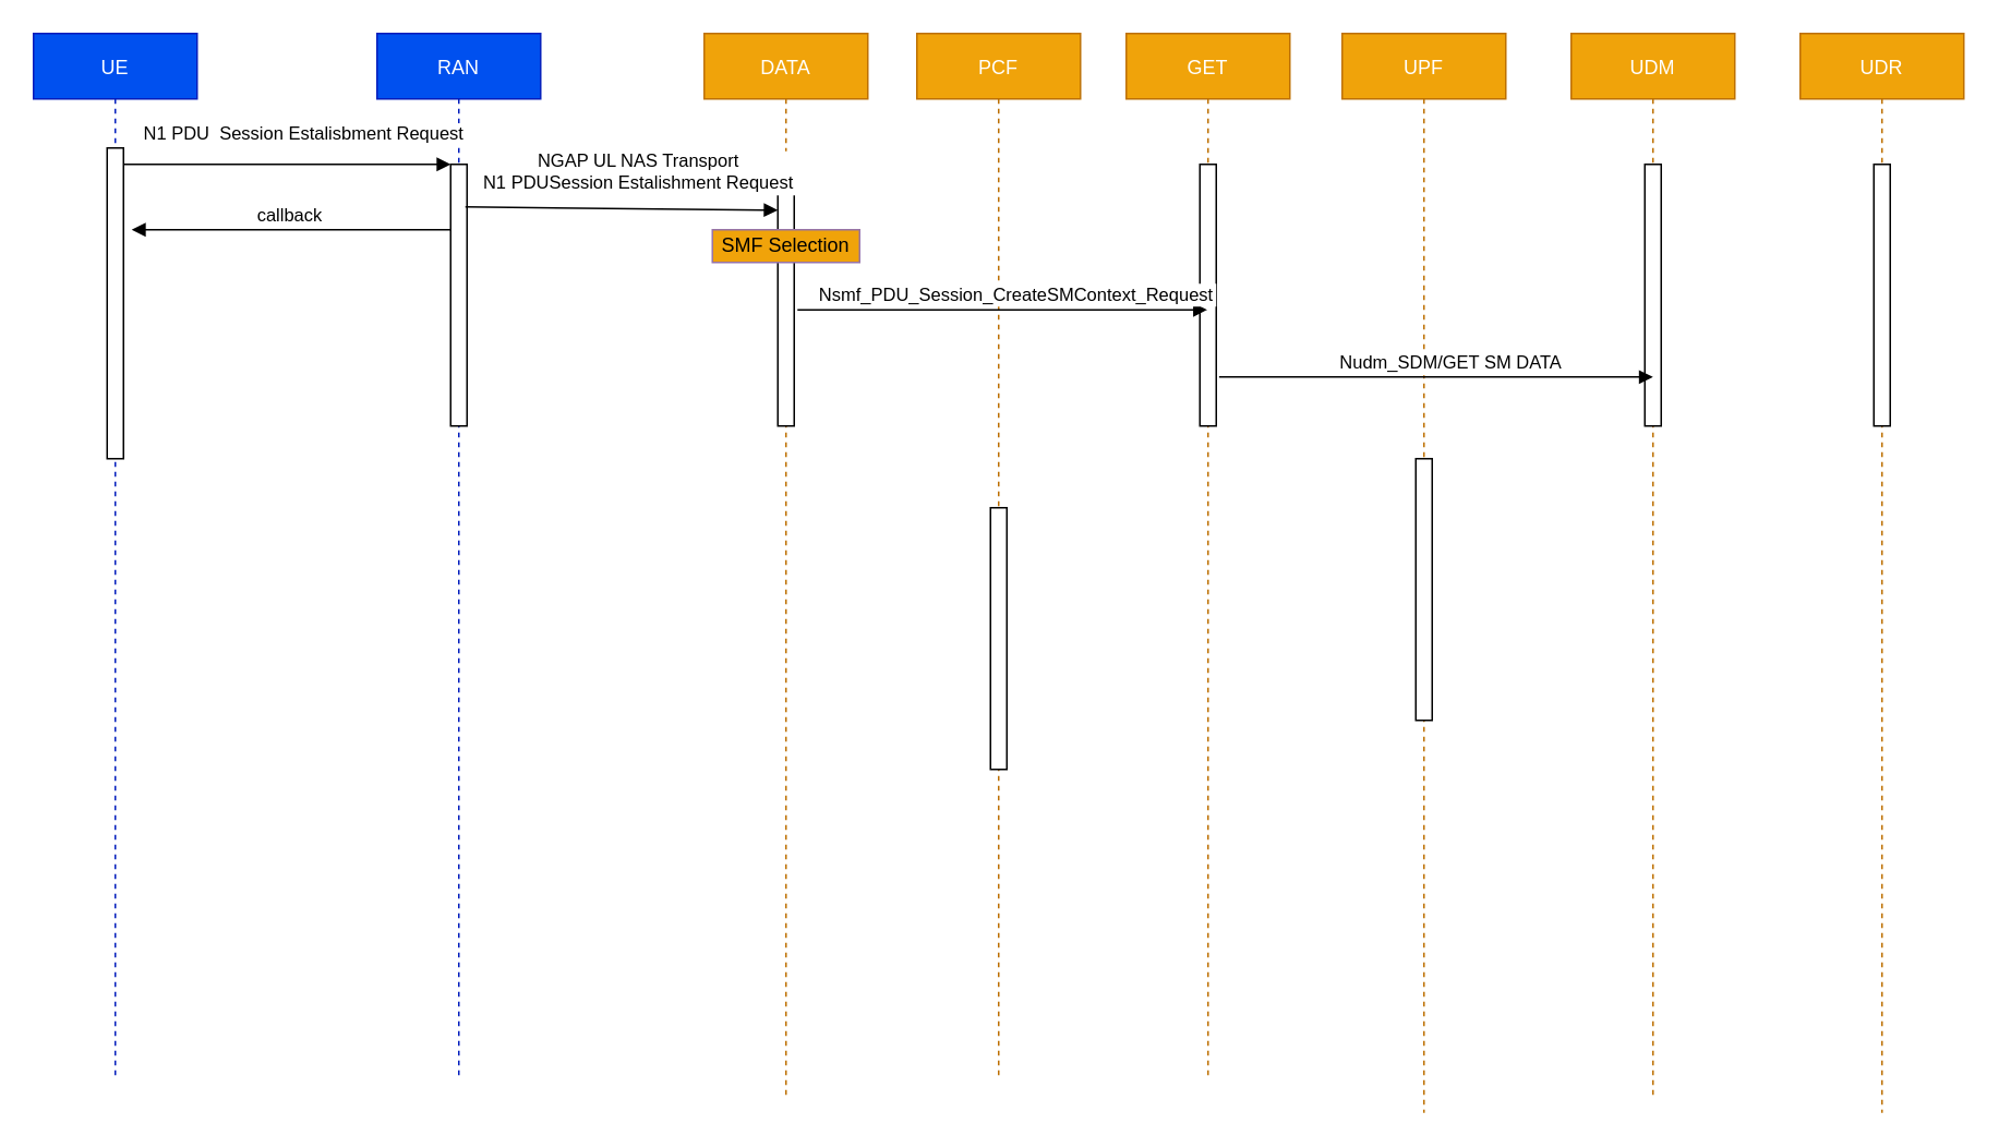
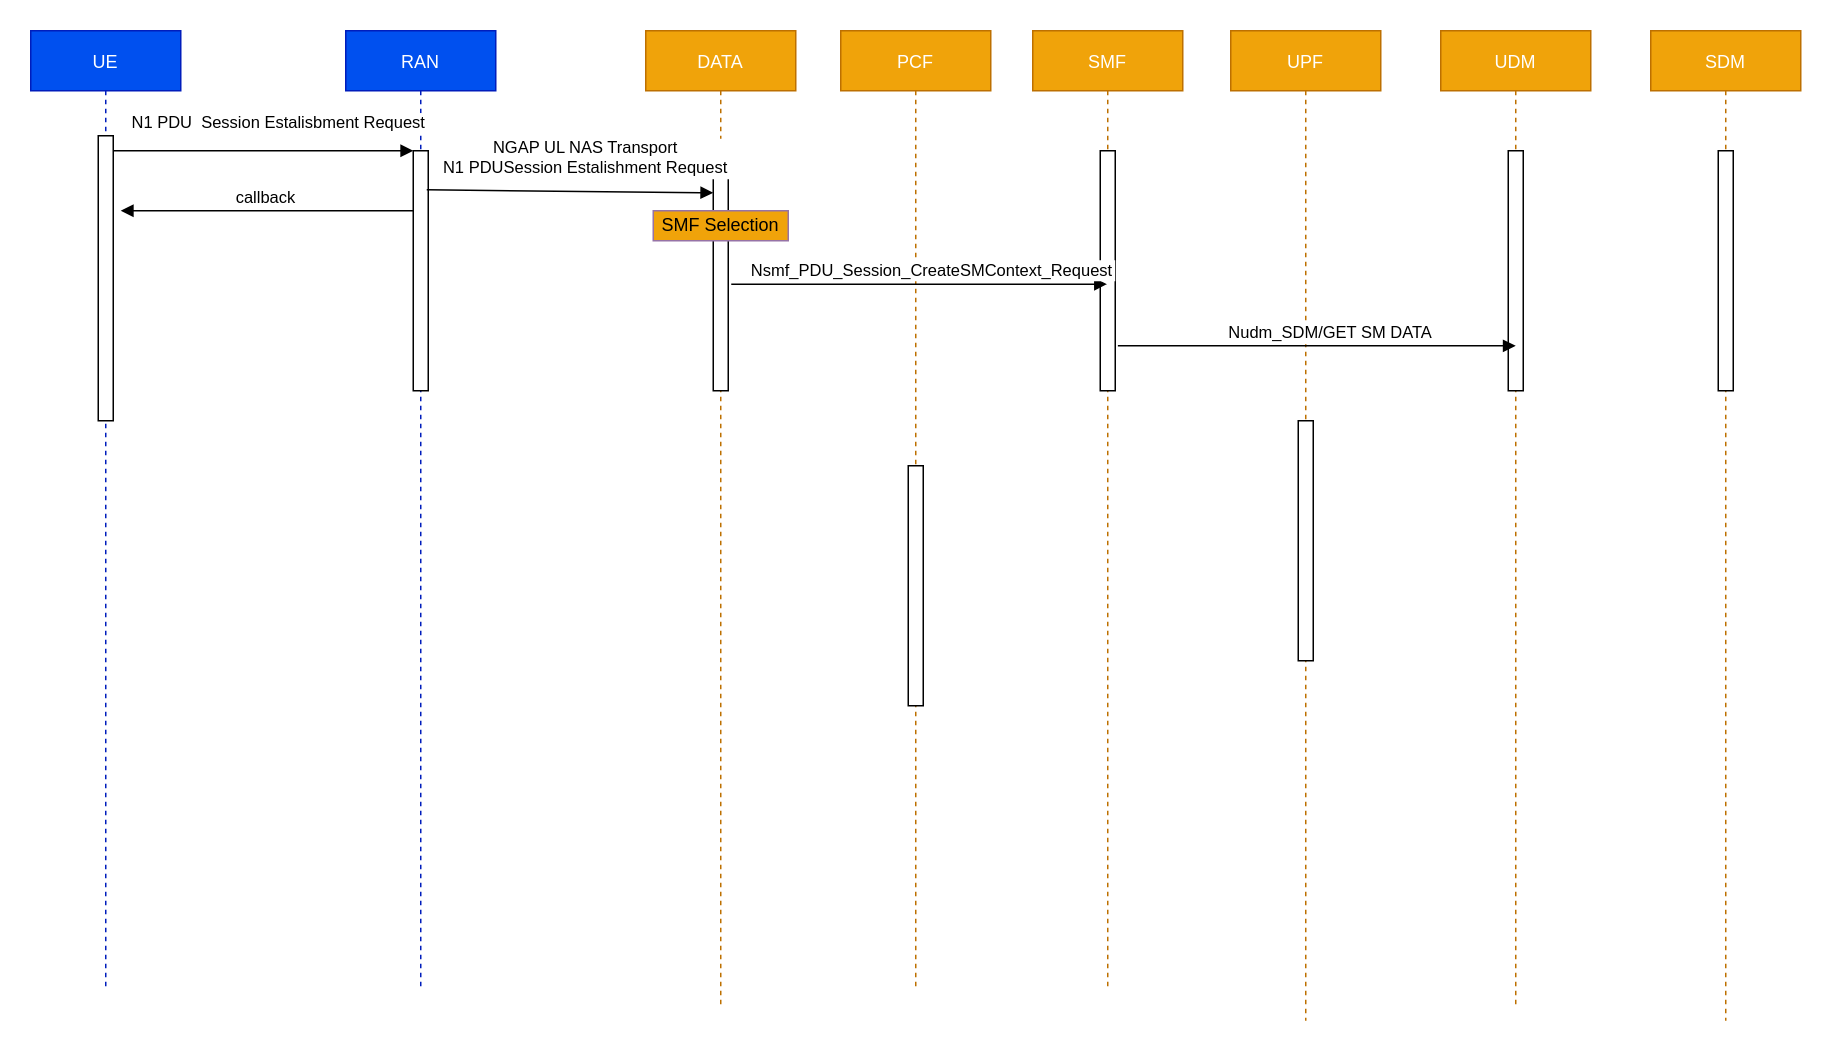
- <mxCell id="10" value="GET" style="shape=umlLifeline;perimeter=lifelinePerimeter;container=1;collapsible=0;recursiveResize=0;rounded=0;shadow=0;strokeWidth=1;fillColor=#f0a30a;strokeColor=#BD7000;fontColor=#ffffff;" vertex="1" parent="1"><mxGeometry x="688" y="20" width="100" height="640" as="geometry" /></mxCell>
+ <mxCell id="10" value="SMF" style="shape=umlLifeline;perimeter=lifelinePerimeter;container=1;collapsible=0;recursiveResize=0;rounded=0;shadow=0;strokeWidth=1;fillColor=#f0a30a;strokeColor=#BD7000;fontColor=#ffffff;" vertex="1" parent="1"><mxGeometry x="688" y="20" width="100" height="640" as="geometry" /></mxCell>
- <mxCell id="16" value="UDR" style="shape=umlLifeline;perimeter=lifelinePerimeter;container=1;collapsible=0;recursiveResize=0;rounded=0;shadow=0;strokeWidth=1;fillColor=#f0a30a;strokeColor=#BD7000;fontColor=#ffffff;" vertex="1" parent="1"><mxGeometry x="1100" y="20" width="100" height="660" as="geometry" /></mxCell>
+ <mxCell id="16" value="SDM" style="shape=umlLifeline;perimeter=lifelinePerimeter;container=1;collapsible=0;recursiveResize=0;rounded=0;shadow=0;strokeWidth=1;fillColor=#f0a30a;strokeColor=#BD7000;fontColor=#ffffff;" vertex="1" parent="1"><mxGeometry x="1100" y="20" width="100" height="660" as="geometry" /></mxCell>
